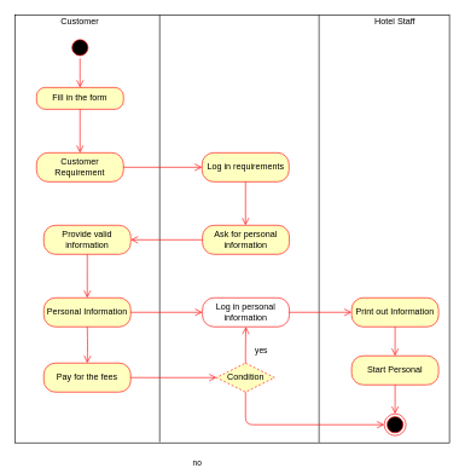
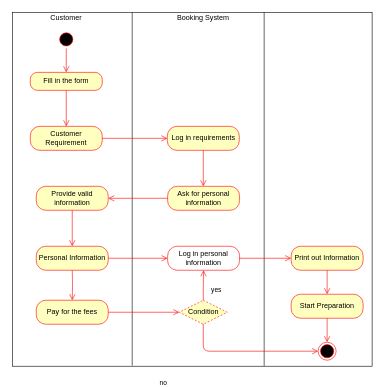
+ <mxCell id="6" value="Booking System" style="text;html=1;strokeColor=none;fillColor=none;align=center;verticalAlign=middle;whiteSpace=wrap;rounded=0;" parent="1" vertex="1"><mxGeometry x="290" y="20" width="97" height="20" as="geometry" /></mxCell>
- <mxCell id="7" value="Hotel Staff" style="text;html=1;strokeColor=none;fillColor=none;align=center;verticalAlign=middle;whiteSpace=wrap;rounded=0;" parent="1" vertex="1"><mxGeometry x="510" y="20" width="70" height="20" as="geometry" /></mxCell>
- <mxCell id="32" value="Start Personal" style="rounded=1;whiteSpace=wrap;html=1;arcSize=40;fontColor=#000000;fillColor=#ffffc0;strokeColor=#ff0000;" parent="1" vertex="1"><mxGeometry x="485" y="490" width="120" height="40" as="geometry" /></mxCell>
+ <mxCell id="32" value="Start Preparation" style="rounded=1;whiteSpace=wrap;html=1;arcSize=40;fontColor=#000000;fillColor=#ffffc0;strokeColor=#ff0000;" parent="1" vertex="1"><mxGeometry x="485" y="490" width="120" height="40" as="geometry" /></mxCell>
